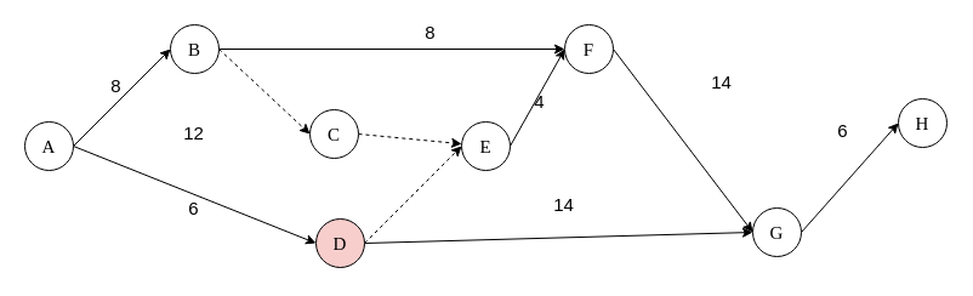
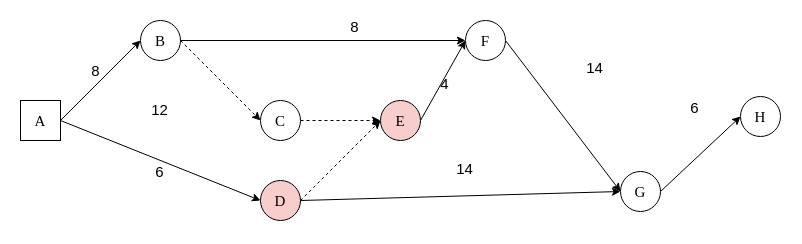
- <mxCell id="19" value="&lt;font face=&quot;Montserrat&quot;&gt;&lt;span style=&quot;font-size: 15px;&quot;&gt;H&lt;/span&gt;&lt;/font&gt;" style="ellipse;whiteSpace=wrap;html=1;aspect=fixed;" vertex="1" parent="1"><mxGeometry x="740" y="81" width="40" height="40" as="geometry" /></mxCell>
+ <mxCell id="19" value="&lt;font face=&quot;Montserrat&quot;&gt;&lt;span style=&quot;font-size: 15px;&quot;&gt;H&lt;/span&gt;&lt;/font&gt;" style="ellipse;whiteSpace=wrap;html=1;aspect=fixed;" vertex="1" parent="1"><mxGeometry x="740" y="96" width="40" height="40" as="geometry" /></mxCell>
- <mxCell id="9" value="&lt;font face=&quot;Montserrat&quot;&gt;&lt;span style=&quot;font-size: 15px;&quot;&gt;C&lt;/span&gt;&lt;/font&gt;" style="ellipse;whiteSpace=wrap;html=1;aspect=fixed;" vertex="1" parent="1"><mxGeometry x="255" y="90" width="40" height="40" as="geometry" /></mxCell>
+ <mxCell id="9" value="&lt;font face=&quot;Montserrat&quot;&gt;&lt;span style=&quot;font-size: 15px;&quot;&gt;C&lt;/span&gt;&lt;/font&gt;" style="ellipse;whiteSpace=wrap;html=1;aspect=fixed;" vertex="1" parent="1"><mxGeometry x="260" y="100" width="40" height="40" as="geometry" /></mxCell>
- <mxCell id="5" value="&lt;font face=&quot;Montserrat&quot; style=&quot;font-size: 15px;&quot;&gt;A&lt;/font&gt;" style="ellipse;whiteSpace=wrap;html=1;aspect=fixed;" vertex="1" parent="1"><mxGeometry x="20" y="100" width="40" height="40" as="geometry" /></mxCell>
+ <mxCell id="5" value="&lt;font face=&quot;Montserrat&quot; style=&quot;font-size: 15px;&quot;&gt;A&lt;/font&gt;" style="whiteSpace=wrap;html=1;aspect=fixed;rounded=0;" vertex="1" parent="1"><mxGeometry x="20" y="100" width="40" height="40" as="geometry" /></mxCell>
- <mxCell id="14" value="&lt;font face=&quot;Montserrat&quot;&gt;&lt;span style=&quot;font-size: 15px;&quot;&gt;E&lt;/span&gt;&lt;/font&gt;" style="ellipse;whiteSpace=wrap;html=1;aspect=fixed;" vertex="1" parent="1"><mxGeometry x="380" y="100" width="40" height="40" as="geometry" /></mxCell>
+ <mxCell id="14" value="&lt;font face=&quot;Montserrat&quot;&gt;&lt;span style=&quot;font-size: 15px;&quot;&gt;E&lt;/span&gt;&lt;/font&gt;" style="ellipse;whiteSpace=wrap;html=1;aspect=fixed;fillColor=#f8cecc;" vertex="1" parent="1"><mxGeometry x="380" y="100" width="40" height="40" as="geometry" /></mxCell>
